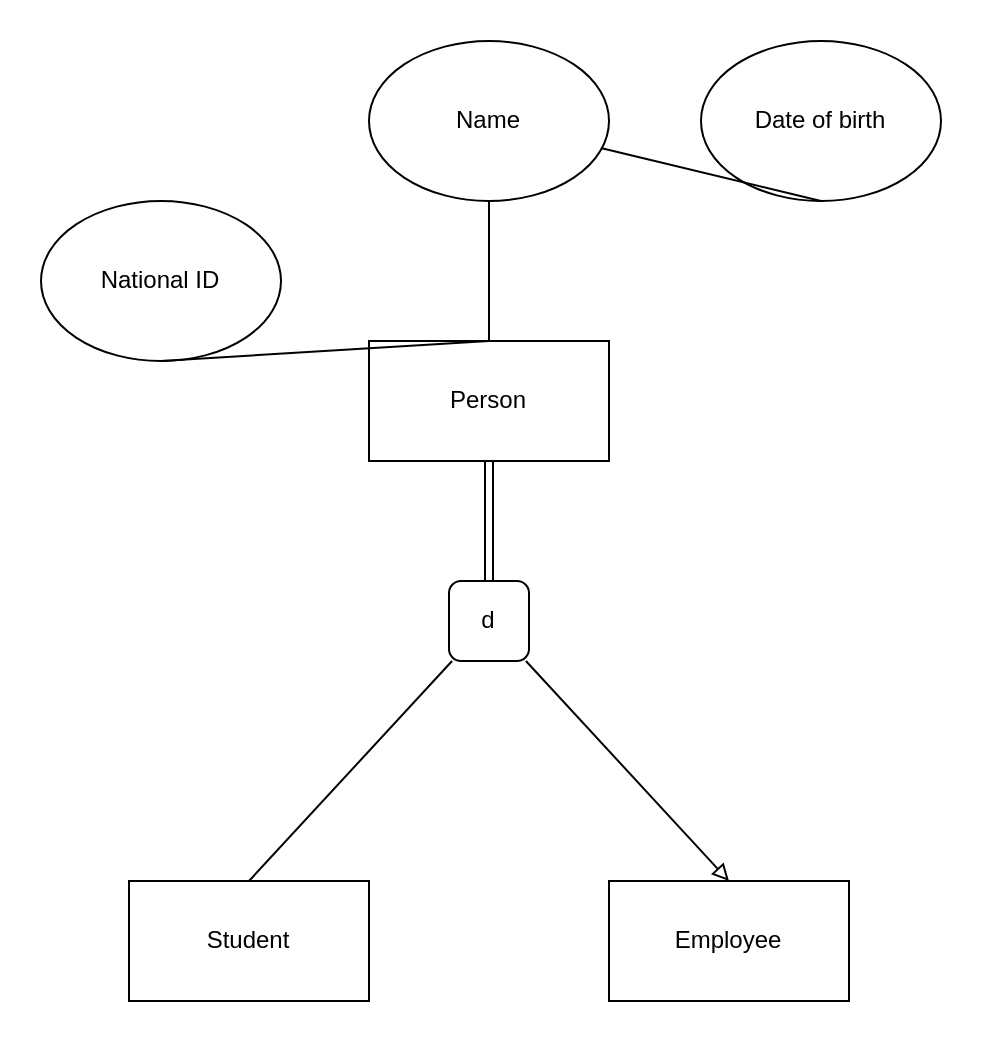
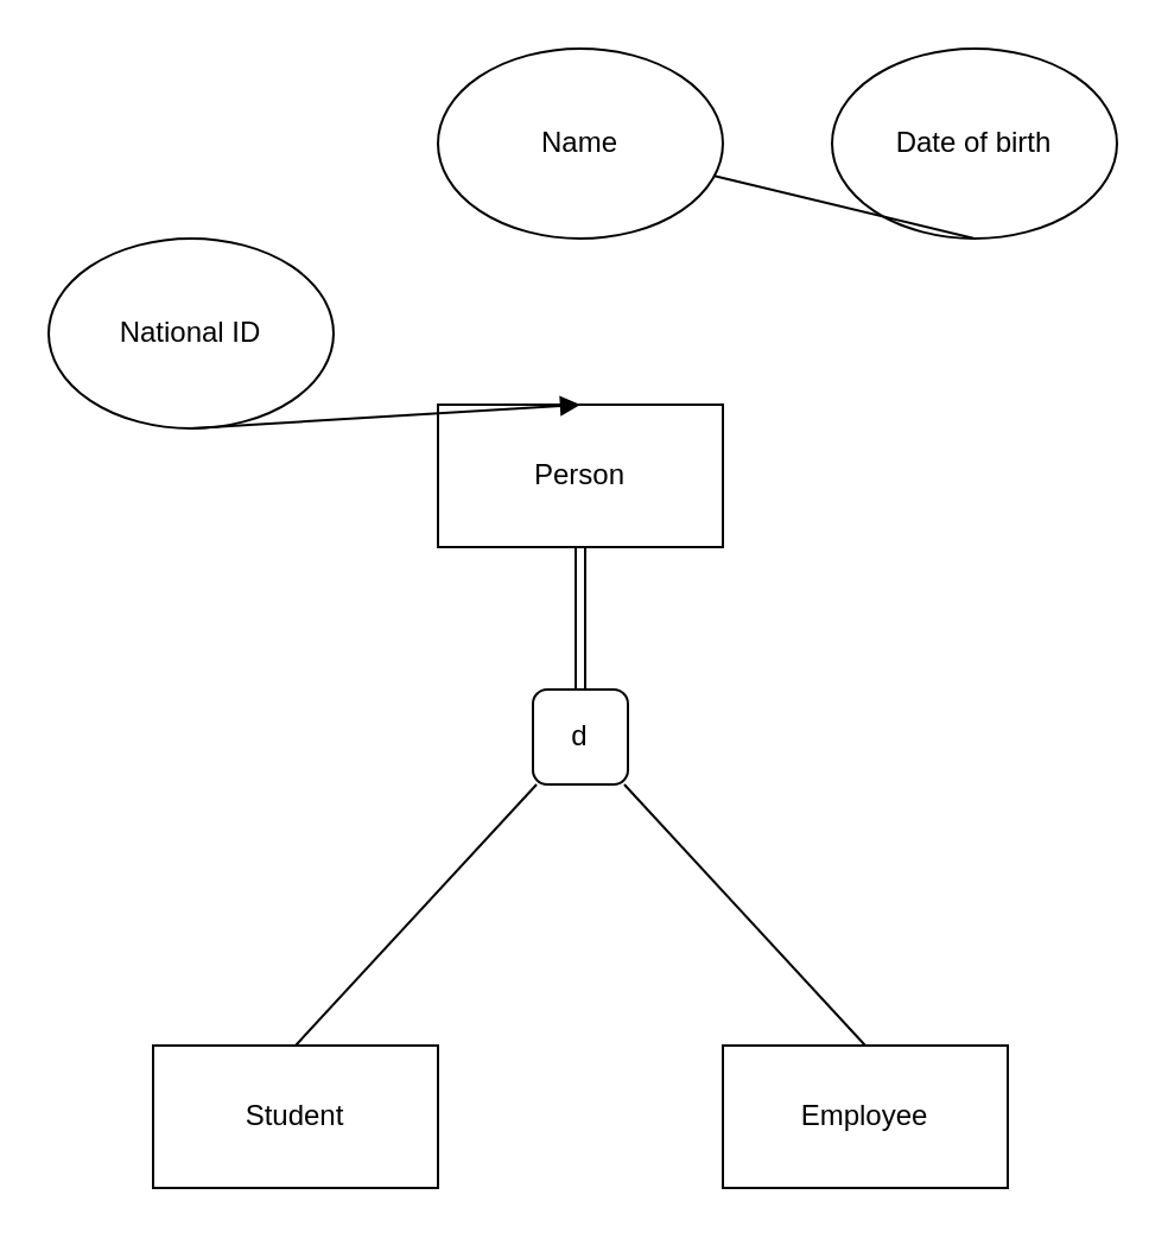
- <mxCell id="10" value="" style="endArrow=none;html=1;rounded=0;exitX=0.5;exitY=1;exitDx=0;exitDy=0;entryX=0.5;entryY=0;entryDx=0;entryDy=0;" edge="1" parent="1" source="7" target="3"><mxGeometry width="50" height="50" relative="1" as="geometry"><mxPoint x="90" y="110" as="sourcePoint" /><mxPoint x="240" y="170" as="targetPoint" /></mxGeometry></mxCell>
- <mxCell id="9" value="" style="endArrow=none;html=1;rounded=0;exitX=0.5;exitY=1;exitDx=0;exitDy=0;entryX=0.5;entryY=0;entryDx=0;entryDy=0;" edge="1" parent="1" source="6" target="3"><mxGeometry width="50" height="50" relative="1" as="geometry"><mxPoint x="220" y="320" as="sourcePoint" /><mxPoint x="270" y="270" as="targetPoint" /></mxGeometry></mxCell>
+ <mxCell id="9" value="" style="endArrow=block;html=1;rounded=0;exitX=0.5;exitY=1;exitDx=0;exitDy=0;entryX=0.5;entryY=0;entryDx=0;entryDy=0;" edge="1" parent="1" source="6" target="3"><mxGeometry width="50" height="50" relative="1" as="geometry"><mxPoint x="220" y="320" as="sourcePoint" /><mxPoint x="270" y="270" as="targetPoint" /></mxGeometry></mxCell>
- <mxCell id="13" style="edgeStyle=none;rounded=0;orthogonalLoop=1;jettySize=auto;html=1;entryX=0.5;entryY=0;entryDx=0;entryDy=0;endArrow=block;endFill=0;" edge="1" parent="1" source="15" target="5"><mxGeometry relative="1" as="geometry" /></mxCell>
+ <mxCell id="13" style="edgeStyle=none;rounded=0;orthogonalLoop=1;jettySize=auto;html=1;entryX=0.5;entryY=0;entryDx=0;entryDy=0;endArrow=none;endFill=0;" edge="1" parent="1" source="15" target="5"><mxGeometry relative="1" as="geometry" /></mxCell>
